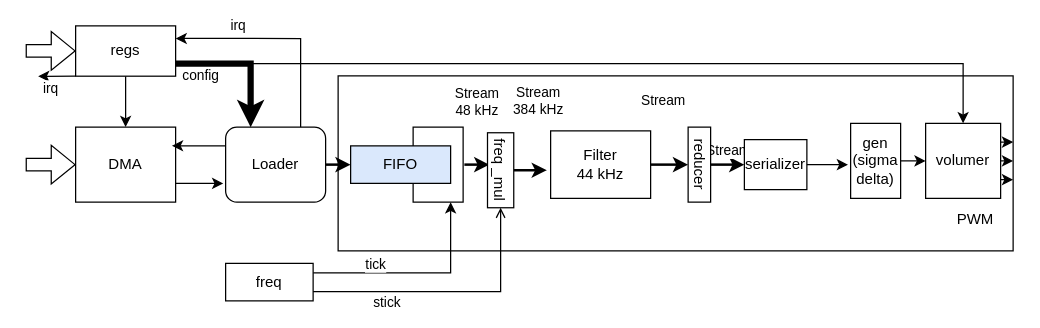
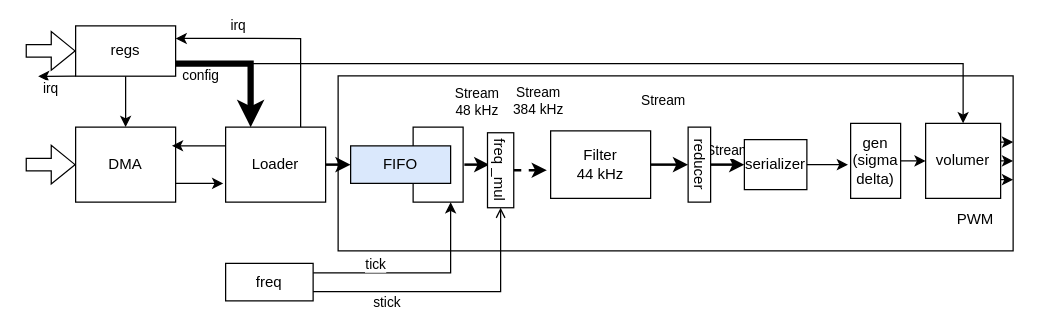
- <mxCell id="17" value="Loader" style="whiteSpace=wrap;html=1;rounded=1;" vertex="1" parent="1"><mxGeometry x="180" y="101" width="80" height="60" as="geometry" /></mxCell>
+ <mxCell id="17" value="Loader" style="rounded=0;whiteSpace=wrap;html=1;" vertex="1" parent="1"><mxGeometry x="180" y="101" width="80" height="60" as="geometry" /></mxCell>
- <mxCell id="34" style="edgeStyle=orthogonalEdgeStyle;rounded=0;orthogonalLoop=1;jettySize=auto;html=1;exitX=0.5;exitY=0;exitDx=0;exitDy=0;entryX=-0.037;entryY=0.596;entryDx=0;entryDy=0;entryPerimeter=0;strokeWidth=2;" edge="1" parent="1" source="36" target="30"><mxGeometry relative="1" as="geometry"><mxPoint x="430" y="135.517" as="targetPoint" /></mxGeometry></mxCell>
+ <mxCell id="34" style="edgeStyle=orthogonalEdgeStyle;rounded=0;orthogonalLoop=1;jettySize=auto;html=1;exitX=0.5;exitY=0;exitDx=0;exitDy=0;entryX=-0.037;entryY=0.596;entryDx=0;entryDy=0;entryPerimeter=0;strokeWidth=2;dashed=1;" edge="1" parent="1" source="36" target="30"><mxGeometry relative="1" as="geometry"><mxPoint x="430" y="135.517" as="targetPoint" /></mxGeometry></mxCell>
